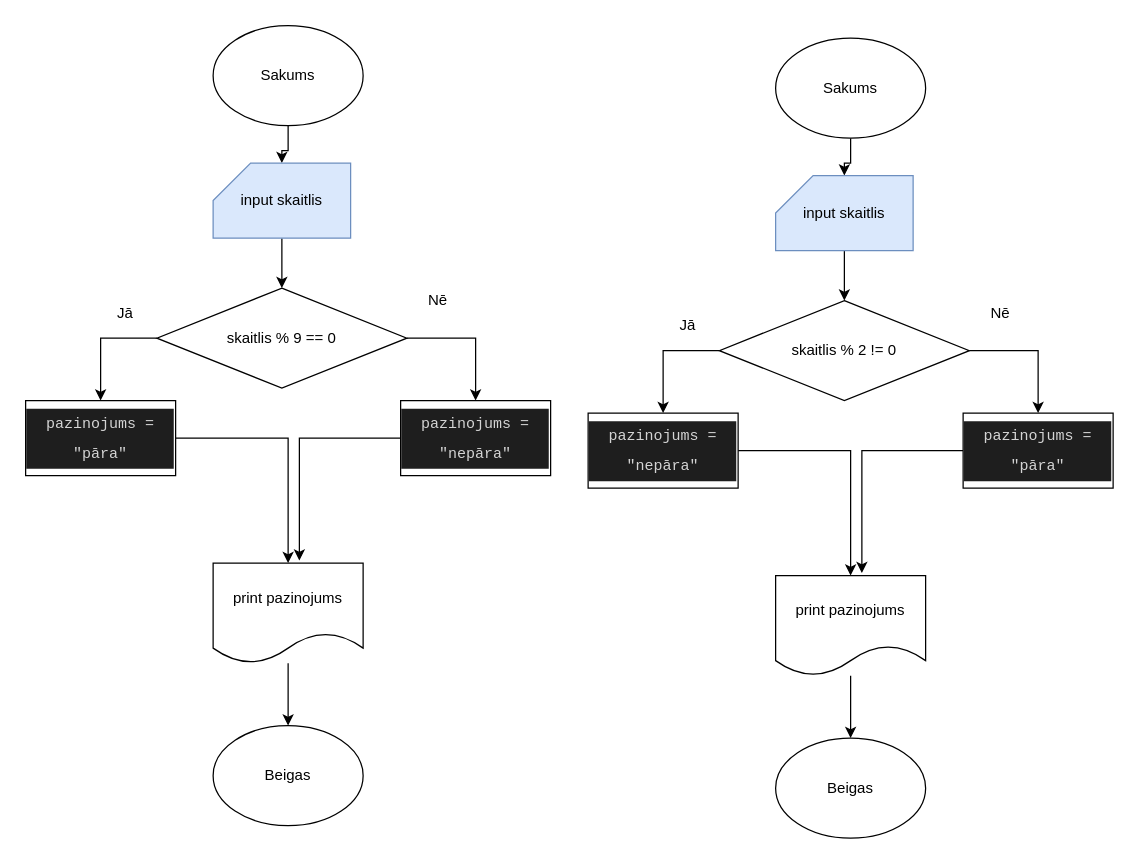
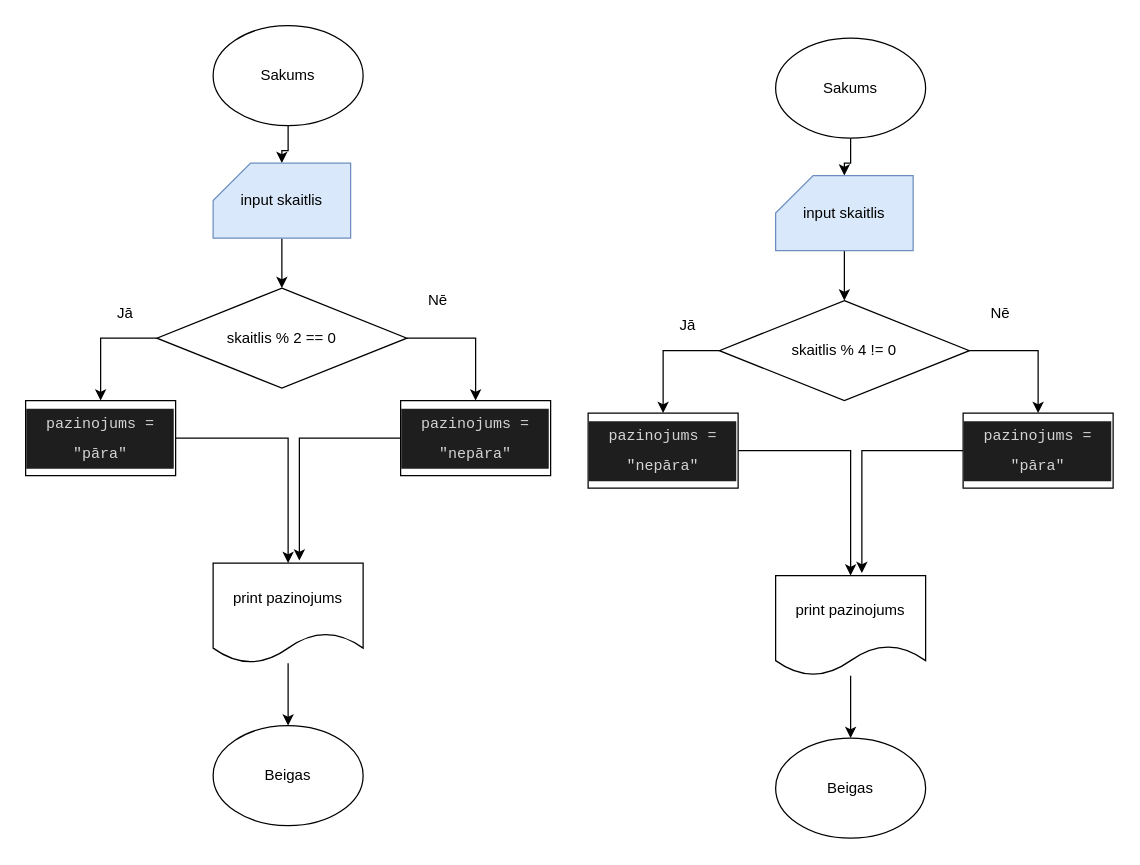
- <mxCell id="9" value="skaitlis % 9 == 0" style="rhombus;whiteSpace=wrap;html=1;" parent="1" vertex="1"><mxGeometry x="125" y="230" width="200" height="80" as="geometry" /></mxCell>
+ <mxCell id="9" value="skaitlis % 2 == 0" style="rhombus;whiteSpace=wrap;html=1;" parent="1" vertex="1"><mxGeometry x="125" y="230" width="200" height="80" as="geometry" /></mxCell>
- <mxCell id="26" value="skaitlis % 2 != 0" style="rhombus;whiteSpace=wrap;html=1;" vertex="1" parent="1"><mxGeometry x="575" y="240" width="200" height="80" as="geometry" /></mxCell>
+ <mxCell id="26" value="skaitlis % 4 != 0" style="rhombus;whiteSpace=wrap;html=1;" vertex="1" parent="1"><mxGeometry x="575" y="240" width="200" height="80" as="geometry" /></mxCell>
